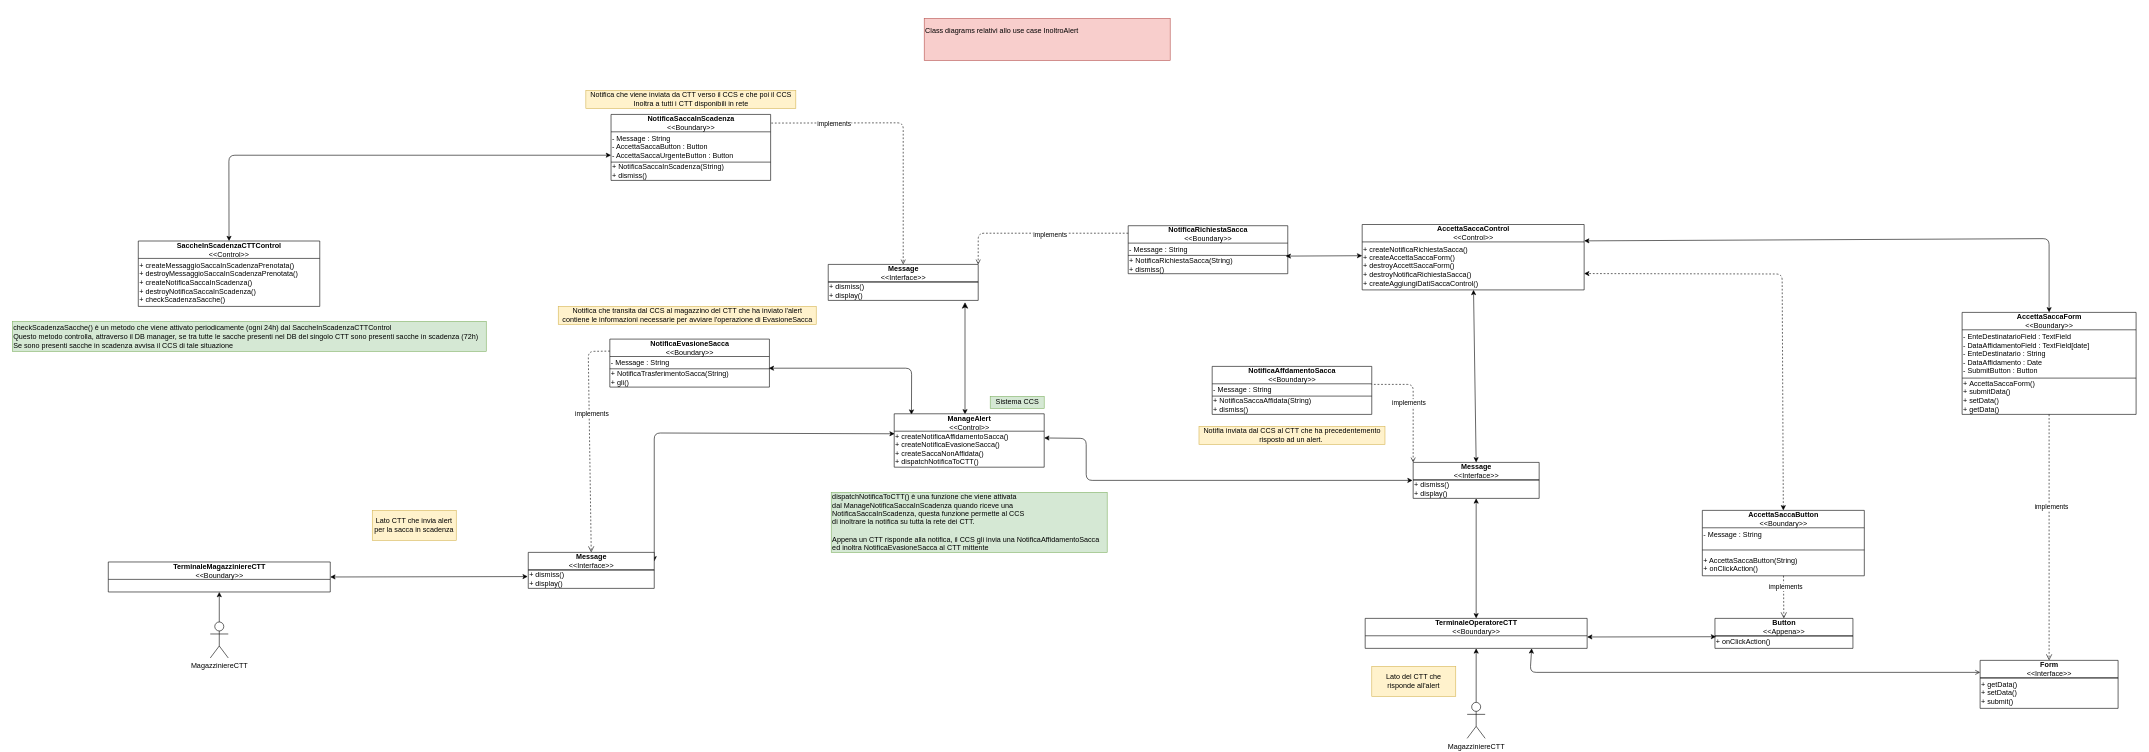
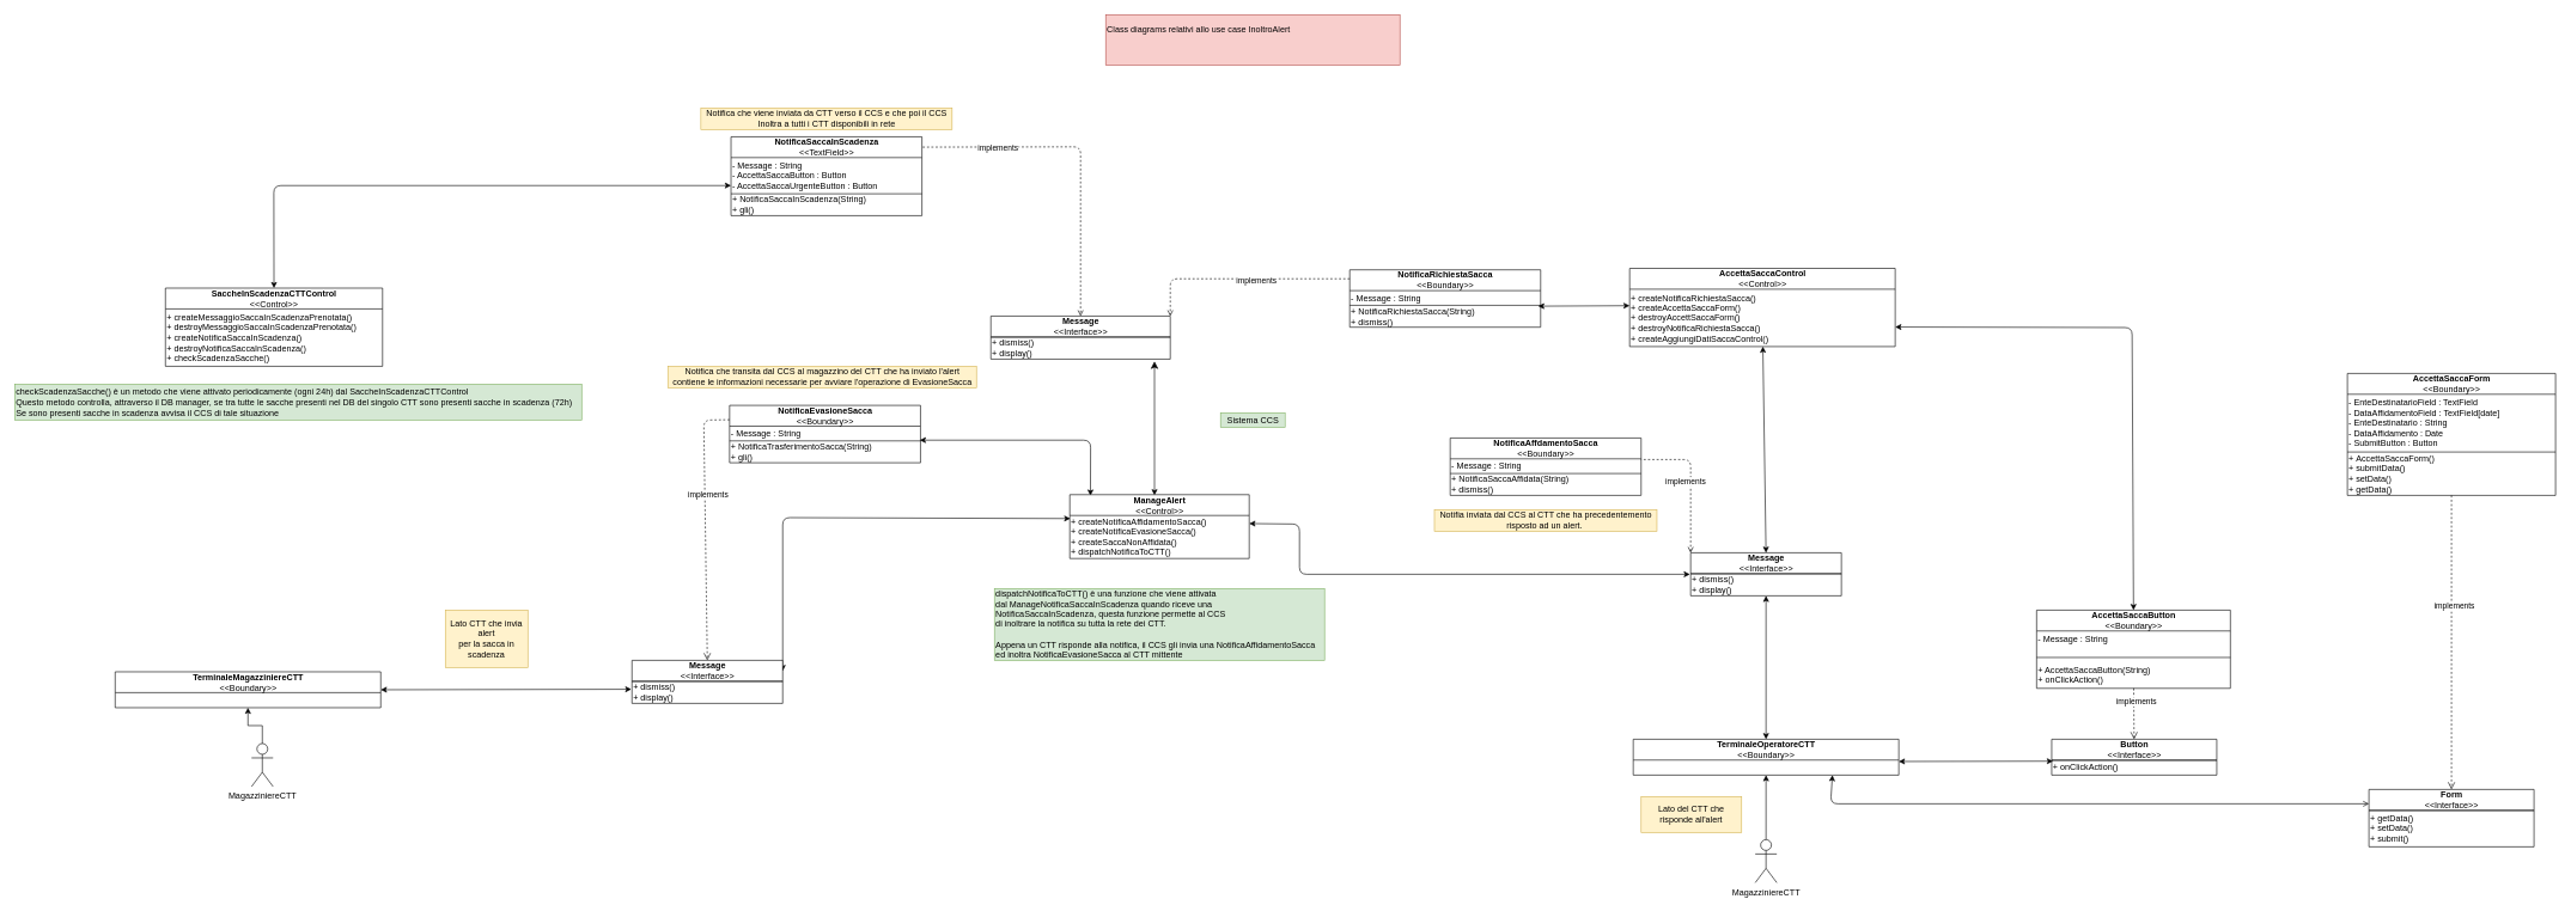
- <mxCell id="2" value="Class diagrams relativi allo use case InoltroAlert&lt;br&gt;&lt;br&gt;&amp;nbsp;" style="text;html=1;strokeColor=#b85450;fillColor=#f8cecc;align=left;verticalAlign=middle;whiteSpace=wrap;rounded=0;" parent="1" vertex="1"><mxGeometry x="1540" y="30" width="410" height="70" as="geometry" /></mxCell>
+ <mxCell id="2" value="Class diagrams relativi allo use case InoltroAlert&lt;br&gt;&lt;br&gt;&amp;nbsp;" style="text;html=1;strokeColor=#b85450;fillColor=#f8cecc;align=left;verticalAlign=middle;whiteSpace=wrap;rounded=0;" parent="1" vertex="1"><mxGeometry x="1540" y="20" width="410" height="70" as="geometry" /></mxCell>
- <mxCell id="29" value="NotificaSaccaInScadenza&lt;br&gt;&lt;span style=&quot;font-weight: 400&quot;&gt;&amp;lt;&amp;lt;Boundary&amp;gt;&amp;gt;&lt;/span&gt;" style="swimlane;fontStyle=1;align=center;verticalAlign=middle;childLayout=stackLayout;horizontal=1;startSize=29;horizontalStack=0;resizeParent=1;resizeParentMax=0;resizeLast=0;collapsible=0;marginBottom=0;html=1;" parent="1" vertex="1"><mxGeometry x="1018" y="190" width="266" height="110" as="geometry" /></mxCell>
+ <mxCell id="29" value="NotificaSaccaInScadenza&lt;br&gt;&lt;span style=&quot;font-weight: 400&quot;&gt;&amp;lt;&amp;lt;TextField&amp;gt;&amp;gt;&lt;/span&gt;" style="swimlane;fontStyle=1;align=center;verticalAlign=middle;childLayout=stackLayout;horizontal=1;startSize=29;horizontalStack=0;resizeParent=1;resizeParentMax=0;resizeLast=0;collapsible=0;marginBottom=0;html=1;" parent="1" vertex="1"><mxGeometry x="1018" y="190" width="266" height="110" as="geometry" /></mxCell>
- <mxCell id="32" value="+ NotificaSaccaInScadenza(String)&lt;br&gt;+ dismiss()" style="text;html=1;align=left;verticalAlign=middle;resizable=0;points=[];autosize=1;" parent="29" vertex="1"><mxGeometry y="80" width="266" height="30" as="geometry" /></mxCell>
+ <mxCell id="32" value="+ NotificaSaccaInScadenza(String)&lt;br&gt;+ gli()" style="text;html=1;align=left;verticalAlign=middle;resizable=0;points=[];autosize=1;" parent="29" vertex="1"><mxGeometry y="80" width="266" height="30" as="geometry" /></mxCell>
- <mxCell id="70" value="" style="endArrow=classic;html=1;startArrow=classic;startFill=1;entryX=0.5;entryY=0;entryDx=0;entryDy=0;exitX=1;exitY=0.25;exitDx=0;exitDy=0;" parent="1" source="8" target="66" edge="1"><mxGeometry width="50" height="50" relative="1" as="geometry"><mxPoint x="3022.5" y="150" as="sourcePoint" /><mxPoint x="3392.5" y="251" as="targetPoint" /><Array as="points"><mxPoint x="3415" y="397" /></Array></mxGeometry></mxCell>
- <mxCell id="50" value="" style="endArrow=classic;startArrow=classic;html=1;exitX=0.5;exitY=0;exitDx=0;exitDy=0;entryX=1;entryY=0.75;entryDx=0;entryDy=0;dashed=1;" parent="1" source="45" target="8" edge="1"><mxGeometry width="50" height="50" relative="1" as="geometry"><mxPoint x="2830" y="841" as="sourcePoint" /><mxPoint x="2830" y="520" as="targetPoint" /><Array as="points"><mxPoint x="2970" y="456" /></Array></mxGeometry></mxCell>
+ <mxCell id="50" value="" style="endArrow=classic;startArrow=classic;html=1;exitX=0.5;exitY=0;exitDx=0;exitDy=0;entryX=1;entryY=0.75;entryDx=0;entryDy=0;" parent="1" source="45" target="8" edge="1"><mxGeometry width="50" height="50" relative="1" as="geometry"><mxPoint x="2830" y="841" as="sourcePoint" /><mxPoint x="2830" y="520" as="targetPoint" /><Array as="points"><mxPoint x="2970" y="456" /></Array></mxGeometry></mxCell>
- <mxCell id="28" value="Sistema CCS" style="text;html=1;align=center;verticalAlign=middle;resizable=0;points=[];autosize=1;fillColor=#d5e8d4;strokeColor=#82b366;" parent="1" vertex="1"><mxGeometry x="1650" y="660" width="90" height="20" as="geometry" /></mxCell>
+ <mxCell id="28" value="Sistema CCS" style="text;html=1;align=center;verticalAlign=middle;resizable=0;points=[];autosize=1;fillColor=#d5e8d4;strokeColor=#82b366;" parent="1" vertex="1"><mxGeometry x="1700" y="575" width="90" height="20" as="geometry" /></mxCell>
- <mxCell id="14" value="Lato CTT che invia alert&lt;br&gt;per la sacca in scadenza" style="text;html=1;strokeColor=#d6b656;fillColor=#fff2cc;align=center;verticalAlign=middle;whiteSpace=wrap;rounded=0;" parent="1" vertex="1"><mxGeometry x="620" y="850" width="140" height="50" as="geometry" /></mxCell>
+ <mxCell id="14" value="Lato CTT che invia alert&lt;br&gt;per la sacca in scadenza" style="text;html=1;strokeColor=#d6b656;fillColor=#fff2cc;align=center;verticalAlign=middle;whiteSpace=wrap;rounded=0;" parent="1" vertex="1"><mxGeometry x="620" y="850" width="115" height="80" as="geometry" /></mxCell>
- <mxCell id="76" value="TerminaleMagazziniereCTT&lt;br&gt;&lt;span style=&quot;font-weight: 400&quot;&gt;&amp;lt;&amp;lt;Boundary&amp;gt;&amp;gt;&lt;/span&gt;" style="swimlane;fontStyle=1;align=center;verticalAlign=middle;childLayout=stackLayout;horizontal=1;startSize=29;horizontalStack=0;resizeParent=1;resizeParentMax=0;resizeLast=0;collapsible=0;marginBottom=0;html=1;" parent="1" vertex="1"><mxGeometry x="180" y="936" width="370" height="50" as="geometry" /></mxCell>
+ <mxCell id="76" value="TerminaleMagazziniereCTT&lt;br&gt;&lt;span style=&quot;font-weight: 400&quot;&gt;&amp;lt;&amp;lt;Boundary&amp;gt;&amp;gt;&lt;/span&gt;" style="swimlane;fontStyle=1;align=center;verticalAlign=middle;childLayout=stackLayout;horizontal=1;startSize=29;horizontalStack=0;resizeParent=1;resizeParentMax=0;resizeLast=0;collapsible=0;marginBottom=0;html=1;" parent="1" vertex="1"><mxGeometry x="160" y="936" width="370" height="50" as="geometry" /></mxCell>
- <mxCell id="42" value="Button&lt;br&gt;&lt;span style=&quot;font-weight: 400&quot;&gt;&amp;lt;&amp;lt;Appena&amp;gt;&amp;gt;&lt;/span&gt;" style="swimlane;fontStyle=1;align=center;verticalAlign=middle;childLayout=stackLayout;horizontal=1;startSize=29;horizontalStack=0;resizeParent=1;resizeParentMax=0;resizeLast=0;collapsible=0;marginBottom=0;html=1;" parent="1" vertex="1"><mxGeometry x="2858" y="1030" width="230" height="50" as="geometry" /></mxCell>
+ <mxCell id="42" value="Button&lt;br&gt;&lt;span style=&quot;font-weight: 400&quot;&gt;&amp;lt;&amp;lt;Interface&amp;gt;&amp;gt;&lt;/span&gt;" style="swimlane;fontStyle=1;align=center;verticalAlign=middle;childLayout=stackLayout;horizontal=1;startSize=29;horizontalStack=0;resizeParent=1;resizeParentMax=0;resizeLast=0;collapsible=0;marginBottom=0;html=1;" parent="1" vertex="1"><mxGeometry x="2858" y="1030" width="230" height="50" as="geometry" /></mxCell>
